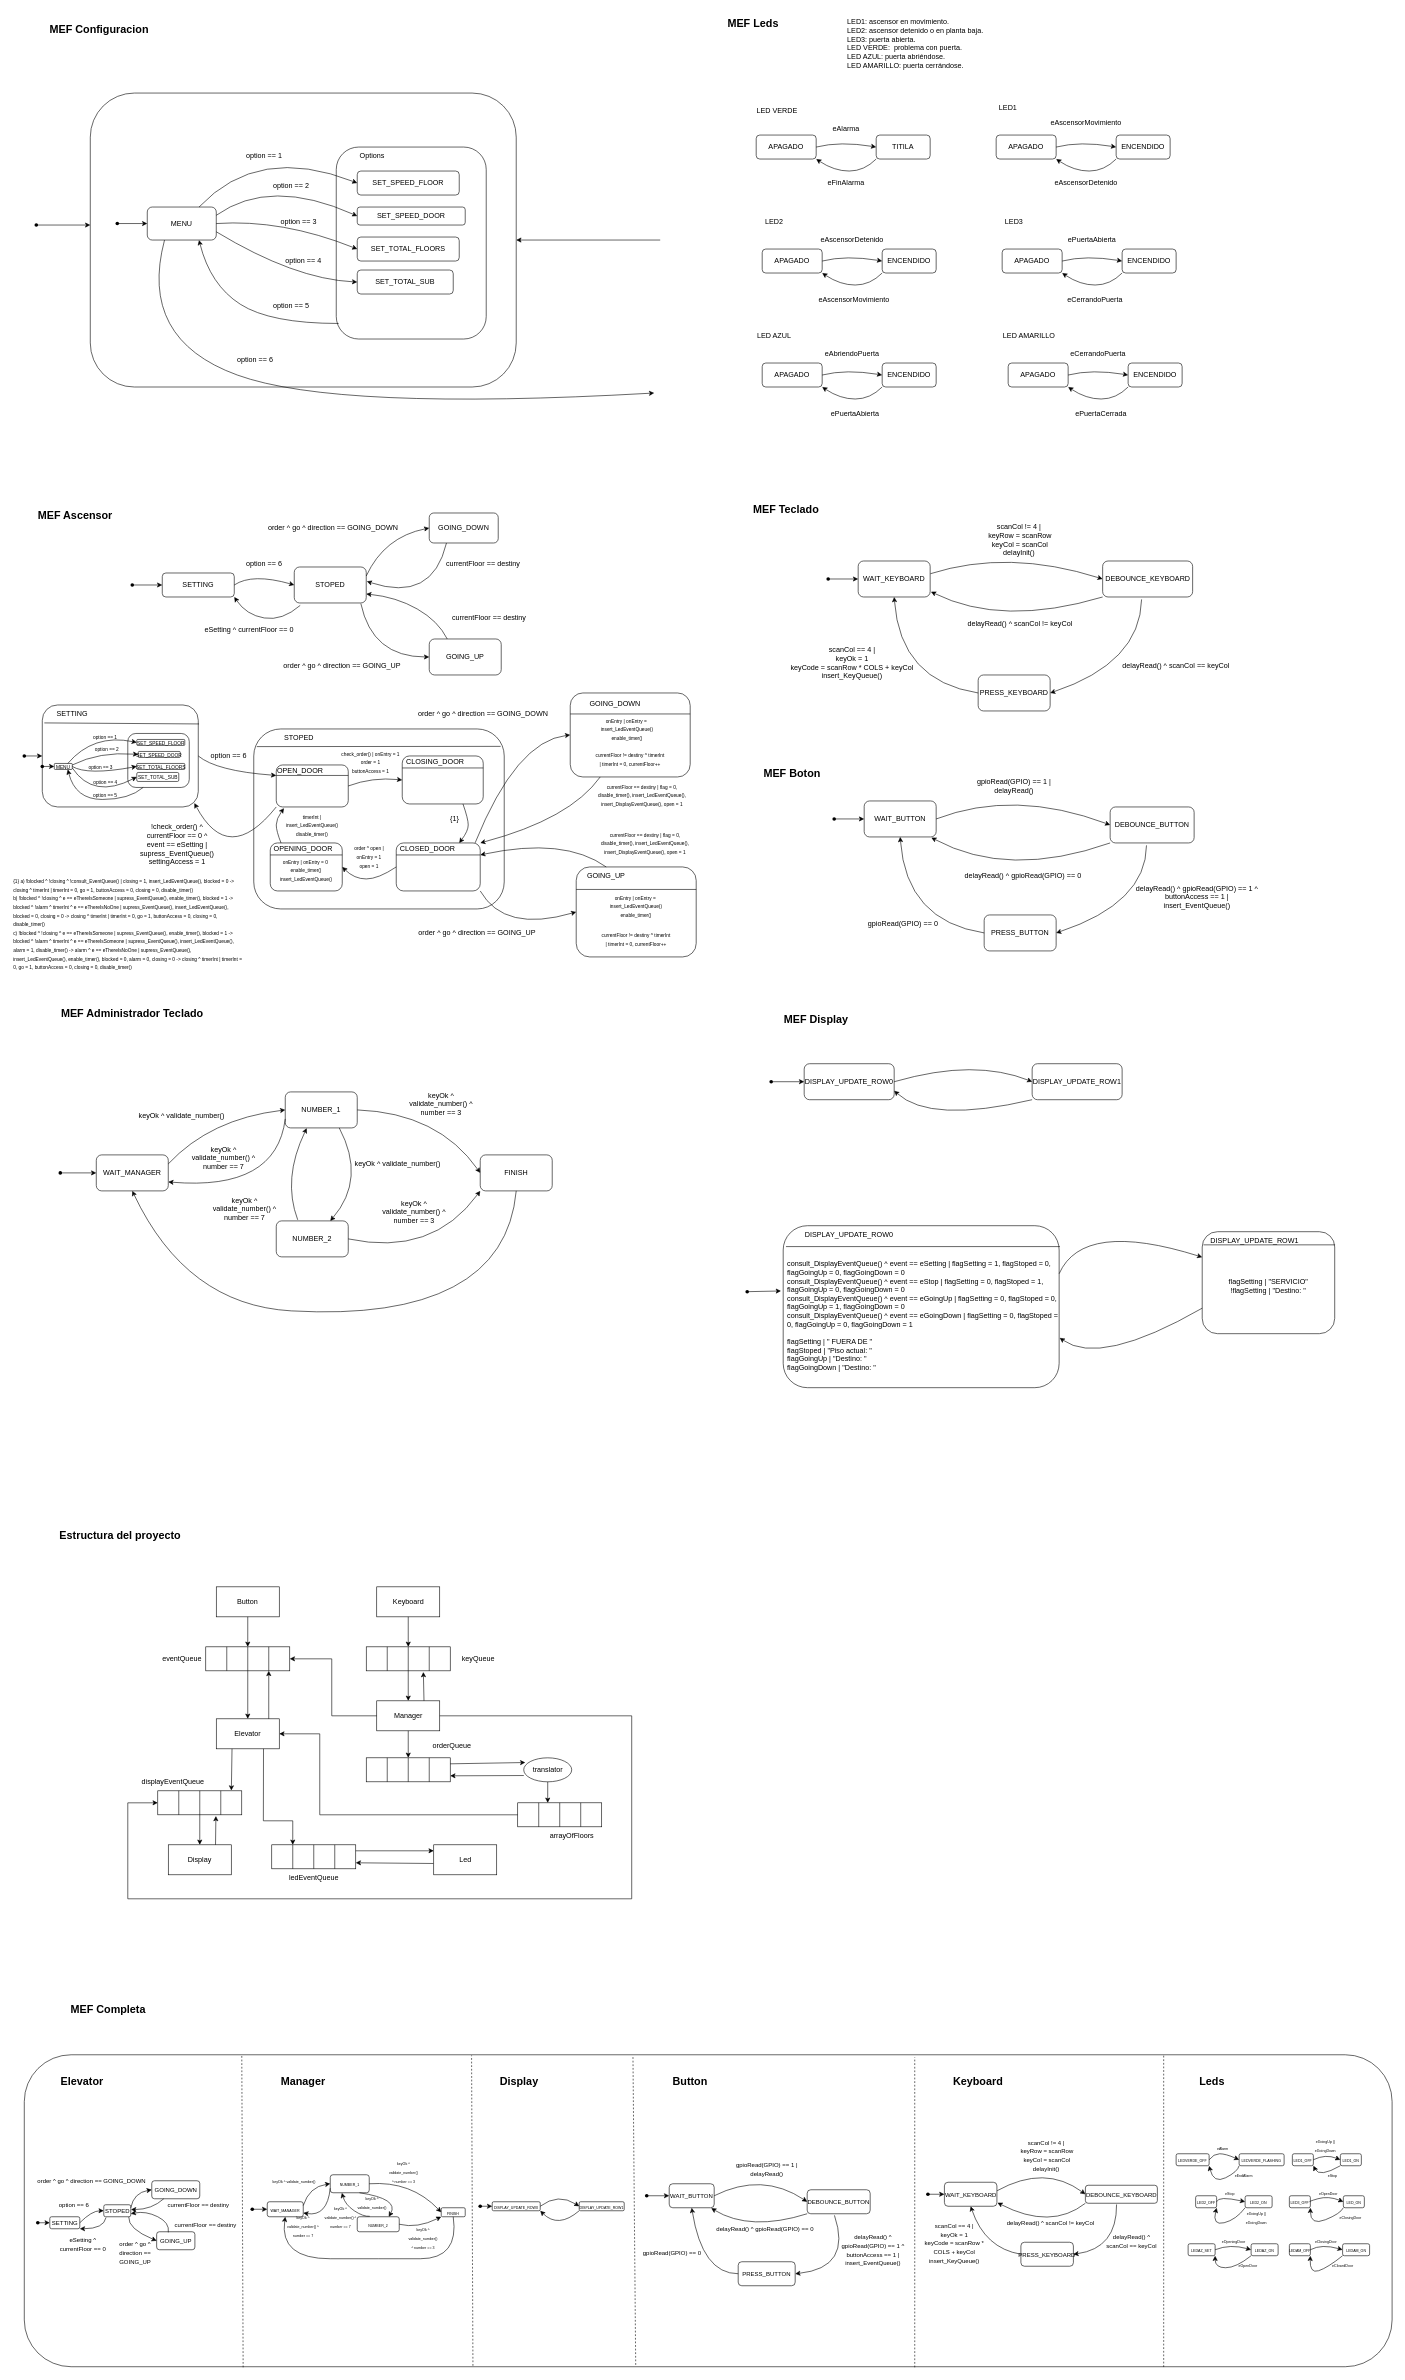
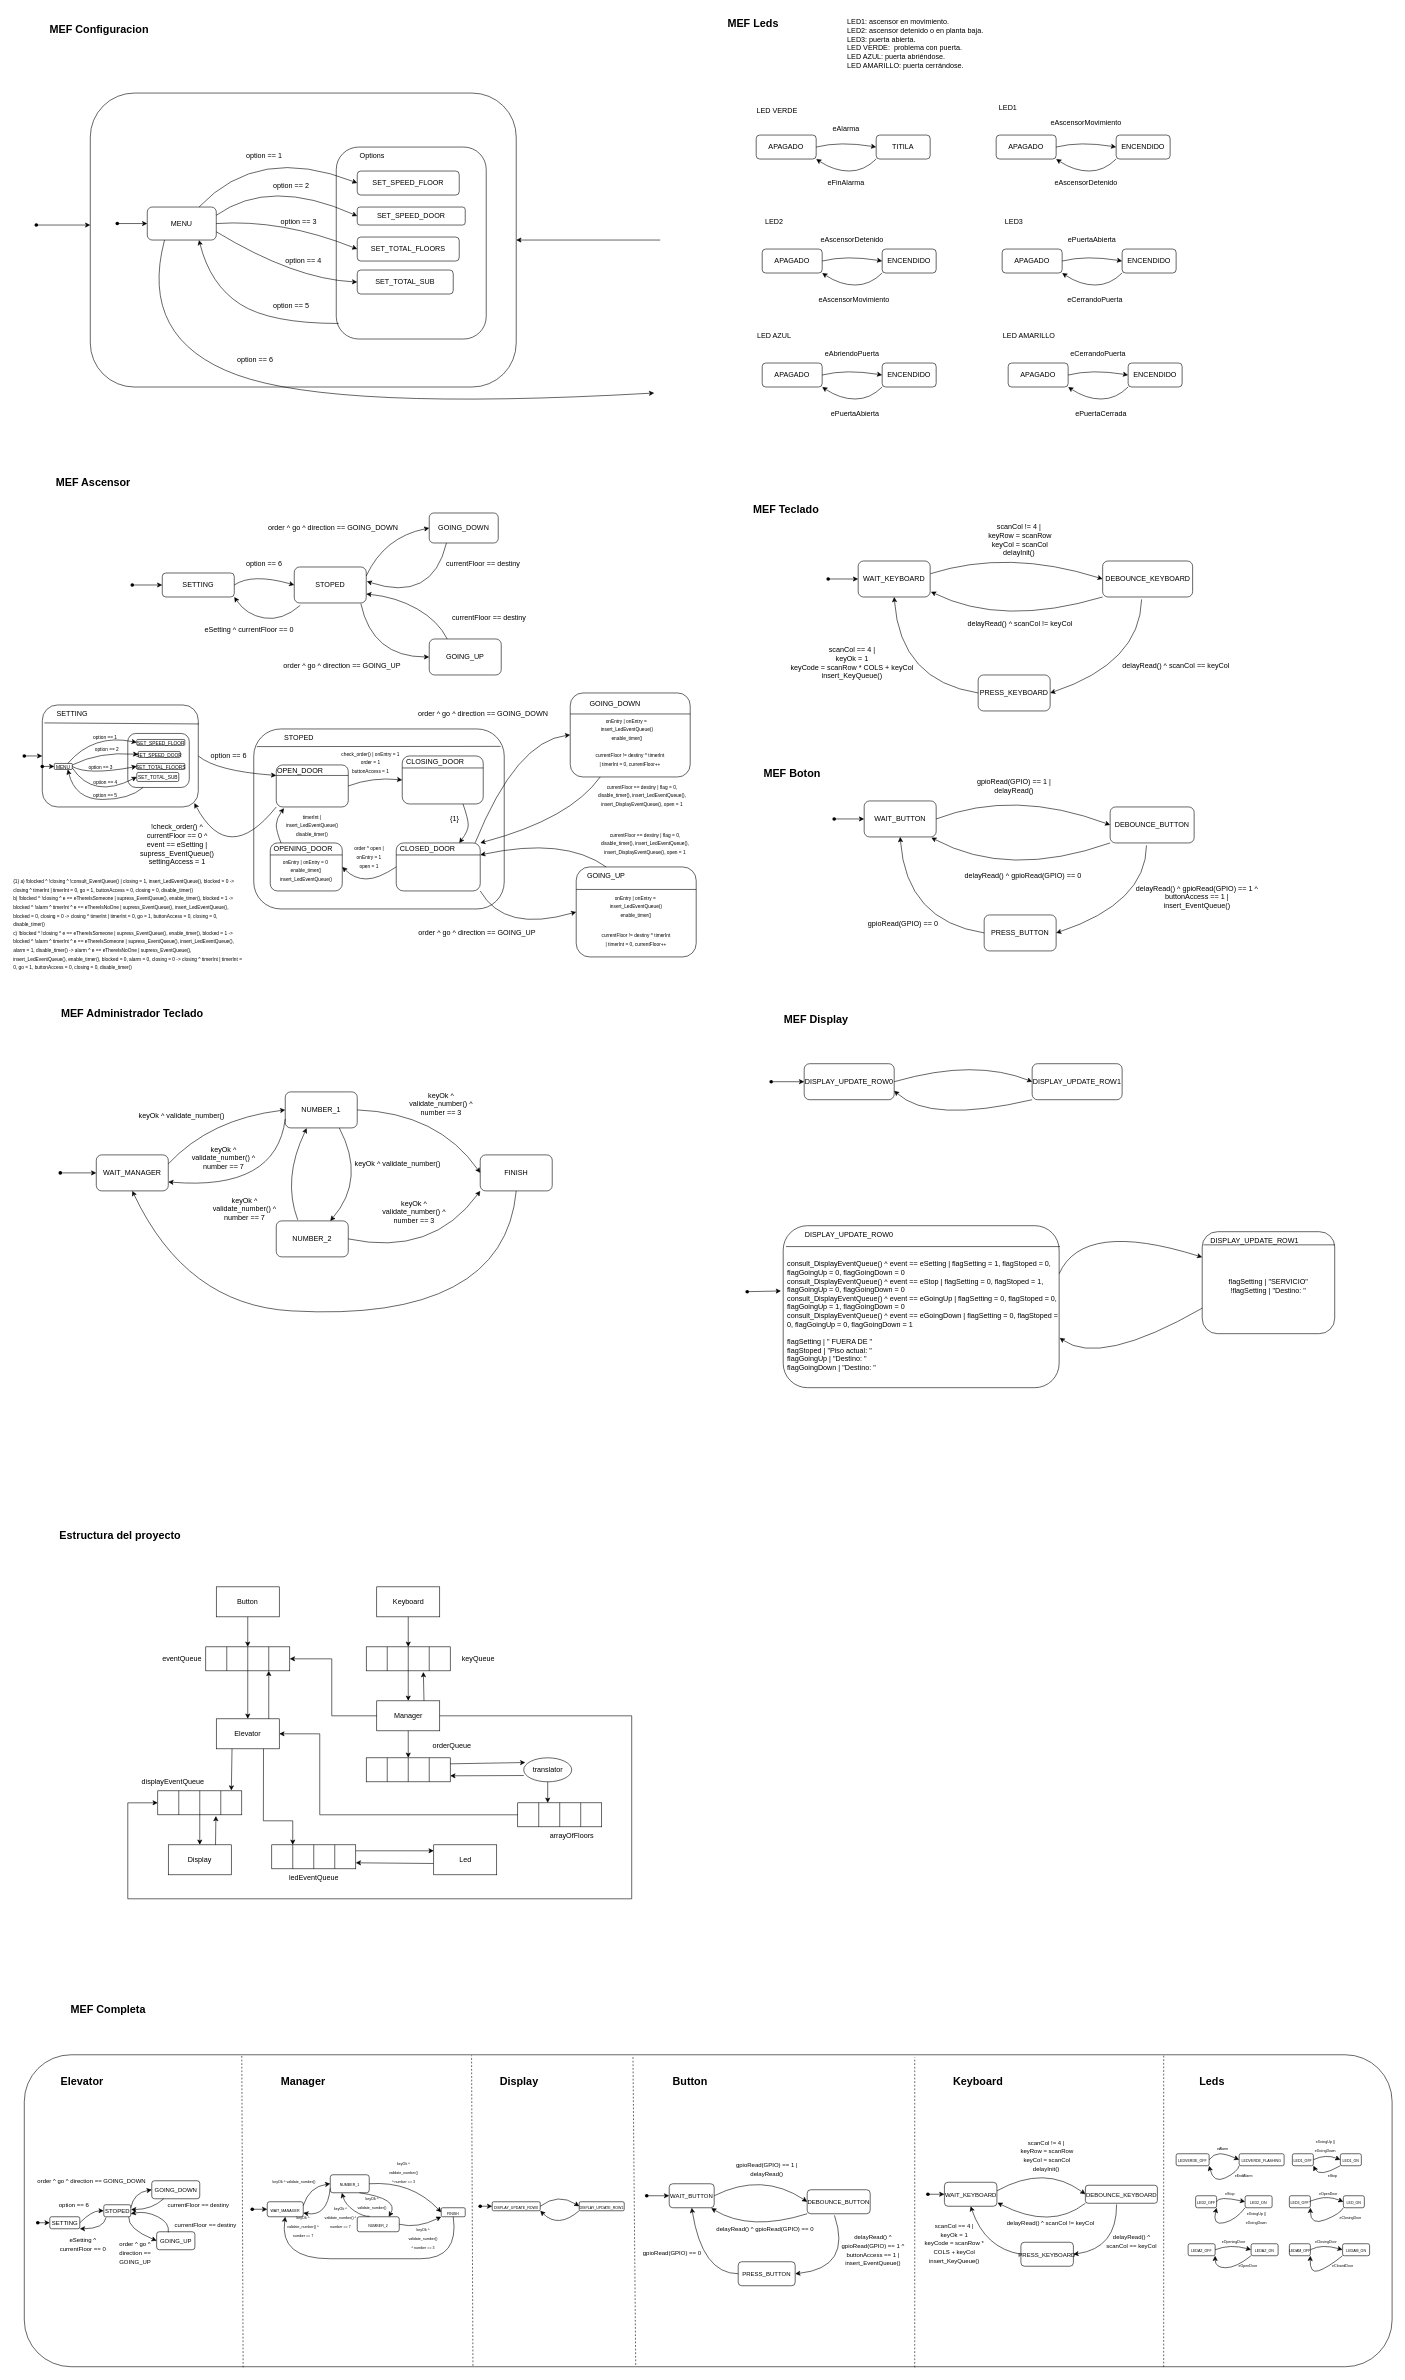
- <mxCell id="46" value="&lt;b&gt;&lt;font style=&quot;font-size: 18px;&quot;&gt;MEF Ascensor&lt;/font&gt;&lt;/b&gt;" style="text;html=1;align=center;verticalAlign=middle;whiteSpace=wrap;rounded=0;" parent="1" vertex="1"><mxGeometry x="50" y="840" width="150" height="30" as="geometry" /></mxCell>
+ <mxCell id="46" value="&lt;b&gt;&lt;font style=&quot;font-size: 18px;&quot;&gt;MEF Ascensor&lt;/font&gt;&lt;/b&gt;" style="text;html=1;align=center;verticalAlign=middle;whiteSpace=wrap;rounded=0;" parent="1" vertex="1"><mxGeometry x="80" y="785" width="150" height="30" as="geometry" /></mxCell>
- <mxCell id="386" value="&lt;font style=&quot;font-size: 6px;&quot;&gt;LEDAZ_SET&lt;/font&gt;" style="rounded=1;whiteSpace=wrap;html=1;" vertex="1" parent="1"><mxGeometry x="1980" y="3735" width="45" height="20" as="geometry" /></mxCell>
+ <mxCell id="386" value="&lt;font style=&quot;font-size: 6px;&quot;&gt;LEDAZ_OFF&lt;/font&gt;" style="rounded=1;whiteSpace=wrap;html=1;" vertex="1" parent="1"><mxGeometry x="1980" y="3735" width="45" height="20" as="geometry" /></mxCell>
